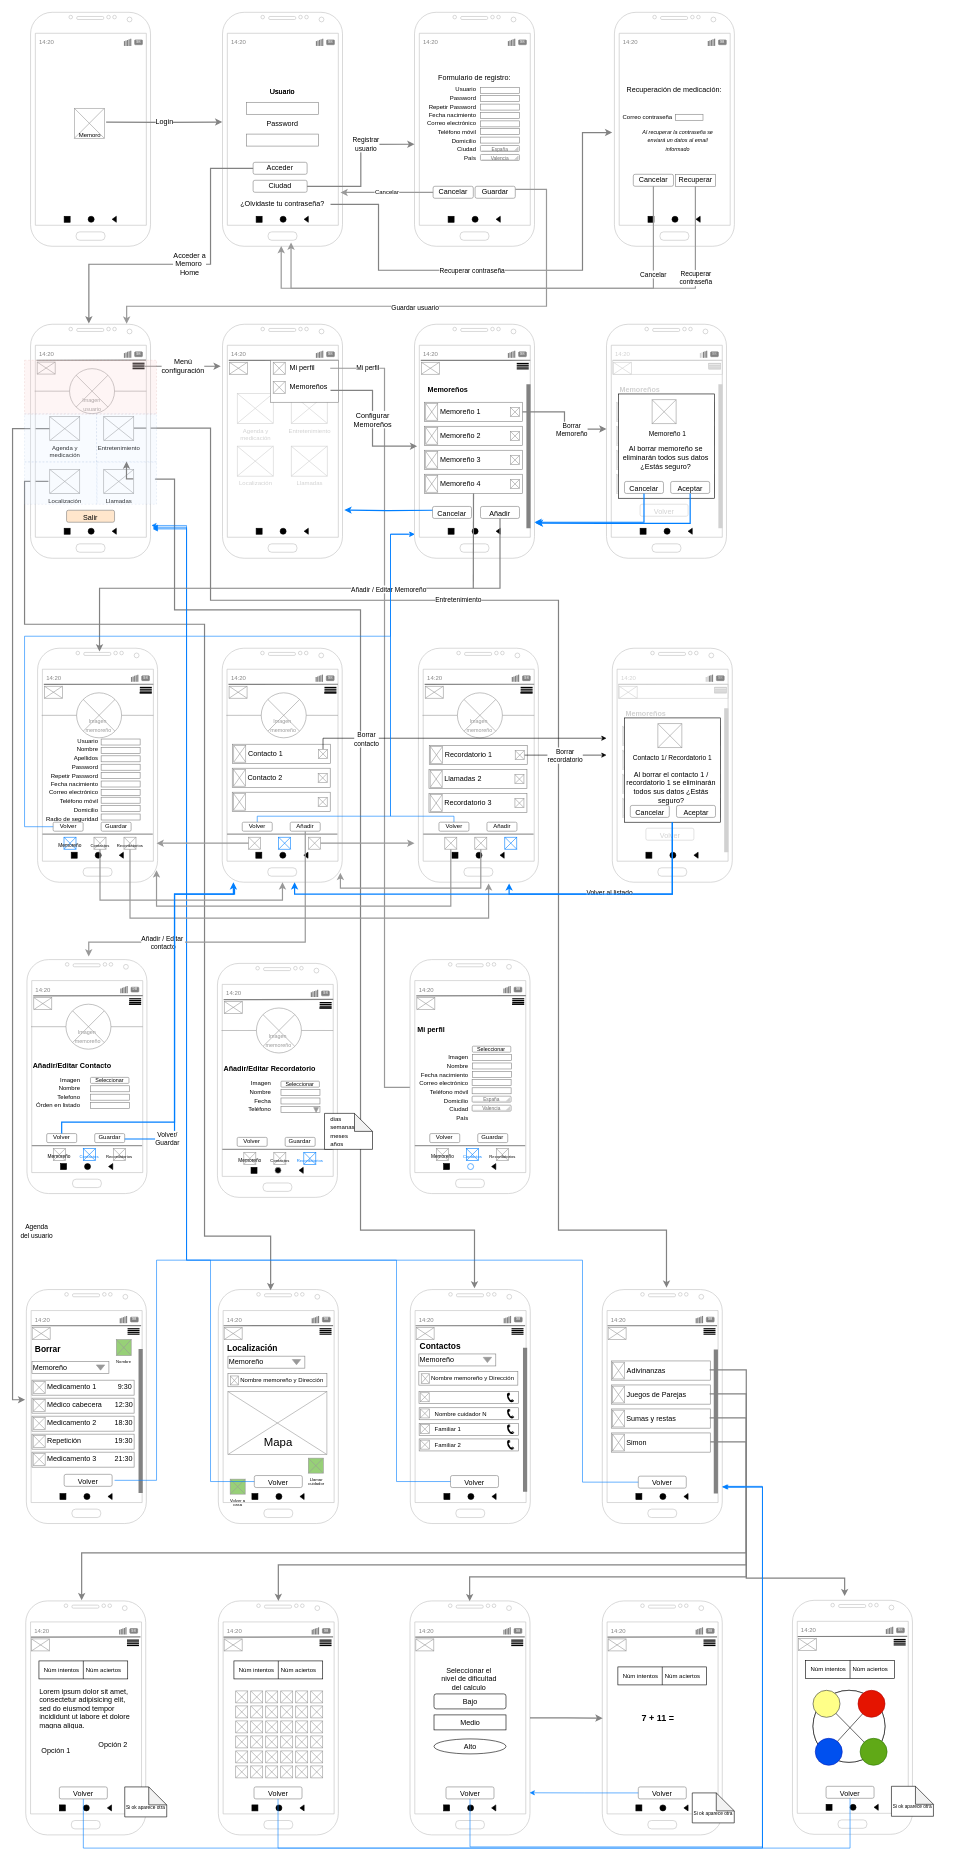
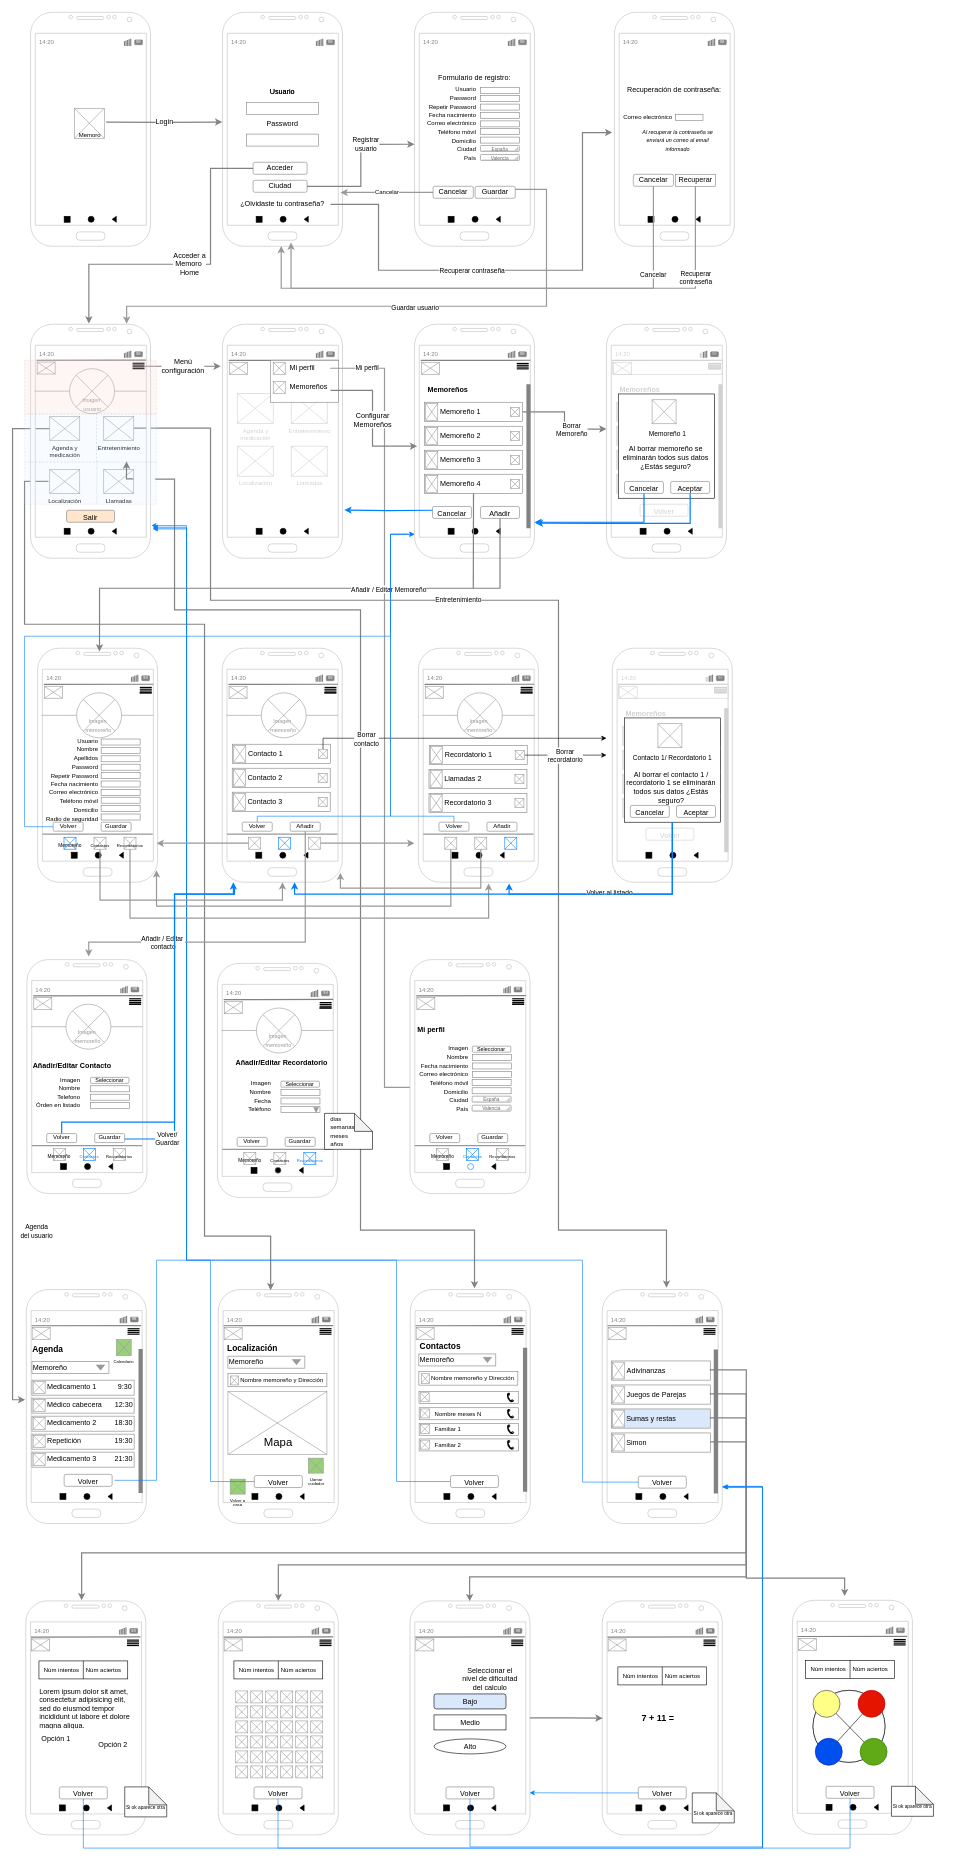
- <mxCell id="24" value="Recuperación de medicación:" style="text;html=1;strokeColor=none;fillColor=none;align=center;verticalAlign=middle;whiteSpace=wrap;rounded=0;fontSize=12;fontColor=#000000;" parent="21" vertex="1"><mxGeometry width="166.37" height="20" as="geometry" /></mxCell>
+ <mxCell id="24" value="Recuperación de contraseña:" style="text;html=1;strokeColor=none;fillColor=none;align=center;verticalAlign=middle;whiteSpace=wrap;rounded=0;fontSize=12;fontColor=#000000;" parent="21" vertex="1"><mxGeometry width="166.37" height="20" as="geometry" /></mxCell>
- <mxCell id="23" value="&lt;font style=&quot;font-size: 10px&quot;&gt;Correo contraseña&lt;br&gt;&lt;/font&gt;" style="text;html=1;strokeColor=none;fillColor=none;align=right;verticalAlign=middle;whiteSpace=wrap;rounded=0;fontSize=12;fontColor=#000000;spacing=1;" parent="21" vertex="1"><mxGeometry x="-30" y="50" width="110.99" height="10" as="geometry" /></mxCell>
+ <mxCell id="23" value="&lt;font style=&quot;font-size: 10px&quot;&gt;Correo electrónico&lt;br&gt;&lt;/font&gt;" style="text;html=1;strokeColor=none;fillColor=none;align=right;verticalAlign=middle;whiteSpace=wrap;rounded=0;fontSize=12;fontColor=#000000;spacing=1;" parent="21" vertex="1"><mxGeometry x="-30" y="50" width="110.99" height="10" as="geometry" /></mxCell>
- <mxCell id="27" value="&lt;i&gt;&lt;font style=&quot;font-size: 9px&quot;&gt;Al recuperar la contraseña se enviará un datos al email informado&lt;/font&gt;&lt;/i&gt;" style="text;html=1;strokeColor=none;fillColor=none;align=center;verticalAlign=middle;whiteSpace=wrap;rounded=0;fontSize=12;fontColor=#000000;" parent="21" vertex="1"><mxGeometry x="28.19" y="83" width="121.81" height="20" as="geometry" /></mxCell>
+ <mxCell id="27" value="&lt;i&gt;&lt;font style=&quot;font-size: 9px&quot;&gt;Al recuperar la contraseña se enviará un correo al email informado&lt;/font&gt;&lt;/i&gt;" style="text;html=1;strokeColor=none;fillColor=none;align=center;verticalAlign=middle;whiteSpace=wrap;rounded=0;fontSize=12;fontColor=#000000;" parent="21" vertex="1"><mxGeometry x="28.19" y="83" width="121.81" height="20" as="geometry" /></mxCell>
+ <mxCell id="915" value="Contacto 3" style="text;html=1;strokeColor=none;fillColor=none;align=left;verticalAlign=middle;whiteSpace=wrap;rounded=0;fontSize=12;fontColor=#000000;" parent="1" vertex="1"><mxGeometry x="410.2" y="1322" width="79.3" height="28" as="geometry" /></mxCell>
- <mxCell id="1174" value="&lt;b&gt;Añadir/Editar Recordatorio&lt;/b&gt;" style="text;html=1;strokeColor=none;fillColor=none;align=left;verticalAlign=middle;whiteSpace=wrap;rounded=0;" vertex="1" parent="1"><mxGeometry x="369.5" y="1772.33" width="160.5" height="20" as="geometry" /></mxCell>
+ <mxCell id="1174" value="&lt;b&gt;Añadir/Editar Recordatorio&lt;/b&gt;" style="text;html=1;strokeColor=none;fillColor=none;align=left;verticalAlign=middle;whiteSpace=wrap;rounded=0;" vertex="1" parent="1"><mxGeometry x="389.5" y="1762.33" width="160.5" height="20" as="geometry" /></mxCell>
- <mxCell id="1120" value="&lt;font style=&quot;font-size: 10px&quot;&gt;Imagen&lt;br&gt;Nombre&lt;br&gt;Fecha nacimiento&lt;br&gt;Correo electrónico&lt;br&gt;Teléfono móvil&lt;br&gt;Domicilio&lt;br&gt;Ciudad&lt;br&gt;País&lt;br&gt;&lt;/font&gt;" style="text;html=1;strokeColor=none;fillColor=none;align=right;verticalAlign=top;whiteSpace=wrap;rounded=0;fontSize=12;fontColor=#000000;spacing=1;" vertex="1" parent="1"><mxGeometry x="687.5" y="1749" width="92.5" height="121.33" as="geometry" /></mxCell>
+ <mxCell id="1120" value="&lt;font style=&quot;font-size: 10px&quot;&gt;Imagen&lt;br&gt;Nombre&lt;br&gt;Fecha nacimiento&lt;br&gt;Correo electrónico&lt;br&gt;Teléfono móvil&lt;br&gt;Domicilio&lt;br&gt;Ciudad&lt;br&gt;País&lt;br&gt;&lt;/font&gt;" style="text;html=1;strokeColor=none;fillColor=none;align=right;verticalAlign=top;whiteSpace=wrap;rounded=0;fontSize=12;fontColor=#000000;spacing=1;" vertex="1" parent="1"><mxGeometry x="687.5" y="1734" width="92.5" height="121.33" as="geometry" /></mxCell>
- <mxCell id="355" value="&lt;b&gt;&lt;font style=&quot;font-size: 14px&quot;&gt;Borrar&lt;/font&gt;&lt;/b&gt;" style="text;html=1;strokeColor=none;fillColor=none;align=center;verticalAlign=middle;whiteSpace=wrap;rounded=0;" vertex="1" parent="304"><mxGeometry x="16" y="90" width="40" height="20" as="geometry" /></mxCell>
+ <mxCell id="355" value="&lt;b&gt;&lt;font style=&quot;font-size: 14px&quot;&gt;Agenda&lt;/font&gt;&lt;/b&gt;" style="text;html=1;strokeColor=none;fillColor=none;align=center;verticalAlign=middle;whiteSpace=wrap;rounded=0;" vertex="1" parent="304"><mxGeometry x="16" y="90" width="40" height="20" as="geometry" /></mxCell>
- <mxCell id="354" value="&lt;font color=&quot;#000000&quot;&gt;Nombre&lt;/font&gt;" style="verticalLabelPosition=bottom;shadow=0;dashed=0;align=center;html=1;verticalAlign=top;strokeWidth=1;shape=mxgraph.mockup.graphics.simpleIcon;strokeColor=#999999;fillColor=#97D077;fontSize=7;fontColor=#FFFFFF;" parent="304" vertex="1"><mxGeometry x="150" y="83.33" width="24.76" height="26.67" as="geometry" /></mxCell>
+ <mxCell id="354" value="&lt;font color=&quot;#000000&quot;&gt;Calendario&lt;/font&gt;" style="verticalLabelPosition=bottom;shadow=0;dashed=0;align=center;html=1;verticalAlign=top;strokeWidth=1;shape=mxgraph.mockup.graphics.simpleIcon;strokeColor=#999999;fillColor=#97D077;fontSize=7;fontColor=#FFFFFF;" parent="304" vertex="1"><mxGeometry x="150" y="83.33" width="24.76" height="26.67" as="geometry" /></mxCell>
- <mxCell id="249" value="&lt;font style=&quot;font-size: 10px&quot;&gt;Nombre cuidador N&lt;/font&gt;" style="text;html=1;strokeColor=none;fillColor=none;align=left;verticalAlign=middle;whiteSpace=wrap;rounded=0;fontSize=12;fontColor=#000000;" vertex="1" parent="246"><mxGeometry x="24" y="3" width="101.5" height="14" as="geometry" /></mxCell>
+ <mxCell id="249" value="&lt;font style=&quot;font-size: 10px&quot;&gt;Nombre meses N&lt;/font&gt;" style="text;html=1;strokeColor=none;fillColor=none;align=left;verticalAlign=middle;whiteSpace=wrap;rounded=0;fontSize=12;fontColor=#000000;" vertex="1" parent="246"><mxGeometry x="24" y="3" width="101.5" height="14" as="geometry" /></mxCell>
- <mxCell id="178" value="&amp;nbsp; &amp;nbsp; &amp;nbsp; &amp;nbsp;Sumas y restas" style="rounded=0;whiteSpace=wrap;html=1;strokeColor=#828282;fillColor=#FFFFFF;fontSize=12;fontColor=#000000;align=left;" parent="144" vertex="1"><mxGeometry x="15" y="199" width="165" height="32" as="geometry" /></mxCell>
+ <mxCell id="178" value="&amp;nbsp; &amp;nbsp; &amp;nbsp; &amp;nbsp;Sumas y restas" style="rounded=0;whiteSpace=wrap;html=1;strokeColor=#828282;fillColor=#dae8fc;fontSize=12;fontColor=#000000;align=left;" parent="144" vertex="1"><mxGeometry x="15" y="199" width="165" height="32" as="geometry" /></mxCell>
- <mxCell id="689" value="Seleccionar el nivel de dificultad del calculo" style="text;html=1;strokeColor=none;fillColor=none;align=center;verticalAlign=middle;whiteSpace=wrap;rounded=0;" parent="1" vertex="1"><mxGeometry x="730.5" y="2788" width="100" height="20" as="geometry" /></mxCell>
+ <mxCell id="689" value="Seleccionar el nivel de dificultad del calculo" style="text;html=1;strokeColor=none;fillColor=none;align=center;verticalAlign=middle;whiteSpace=wrap;rounded=0;" parent="1" vertex="1"><mxGeometry x="765.5" y="2788" width="100" height="20" as="geometry" /></mxCell>
- <mxCell id="566" value="Bajo" style="rounded=1;whiteSpace=wrap;html=1;" parent="538" vertex="1"><mxGeometry x="40" y="155" width="120" height="25" as="geometry" /></mxCell>
+ <mxCell id="566" value="Bajo" style="rounded=1;whiteSpace=wrap;html=1;fillColor=#dae8fc;" parent="538" vertex="1"><mxGeometry x="40" y="155" width="120" height="25" as="geometry" /></mxCell>
- <mxCell id="679" value="Opción 1" style="text;html=1;strokeColor=none;fillColor=none;align=center;verticalAlign=middle;whiteSpace=wrap;rounded=0;" parent="649" vertex="1"><mxGeometry x="21" y="240" width="59" height="20" as="geometry" /></mxCell>
+ <mxCell id="679" value="Opción 1" style="text;html=1;strokeColor=none;fillColor=none;align=center;verticalAlign=middle;whiteSpace=wrap;rounded=0;" parent="649" vertex="1"><mxGeometry x="21" y="220" width="59" height="20" as="geometry" /></mxCell>
